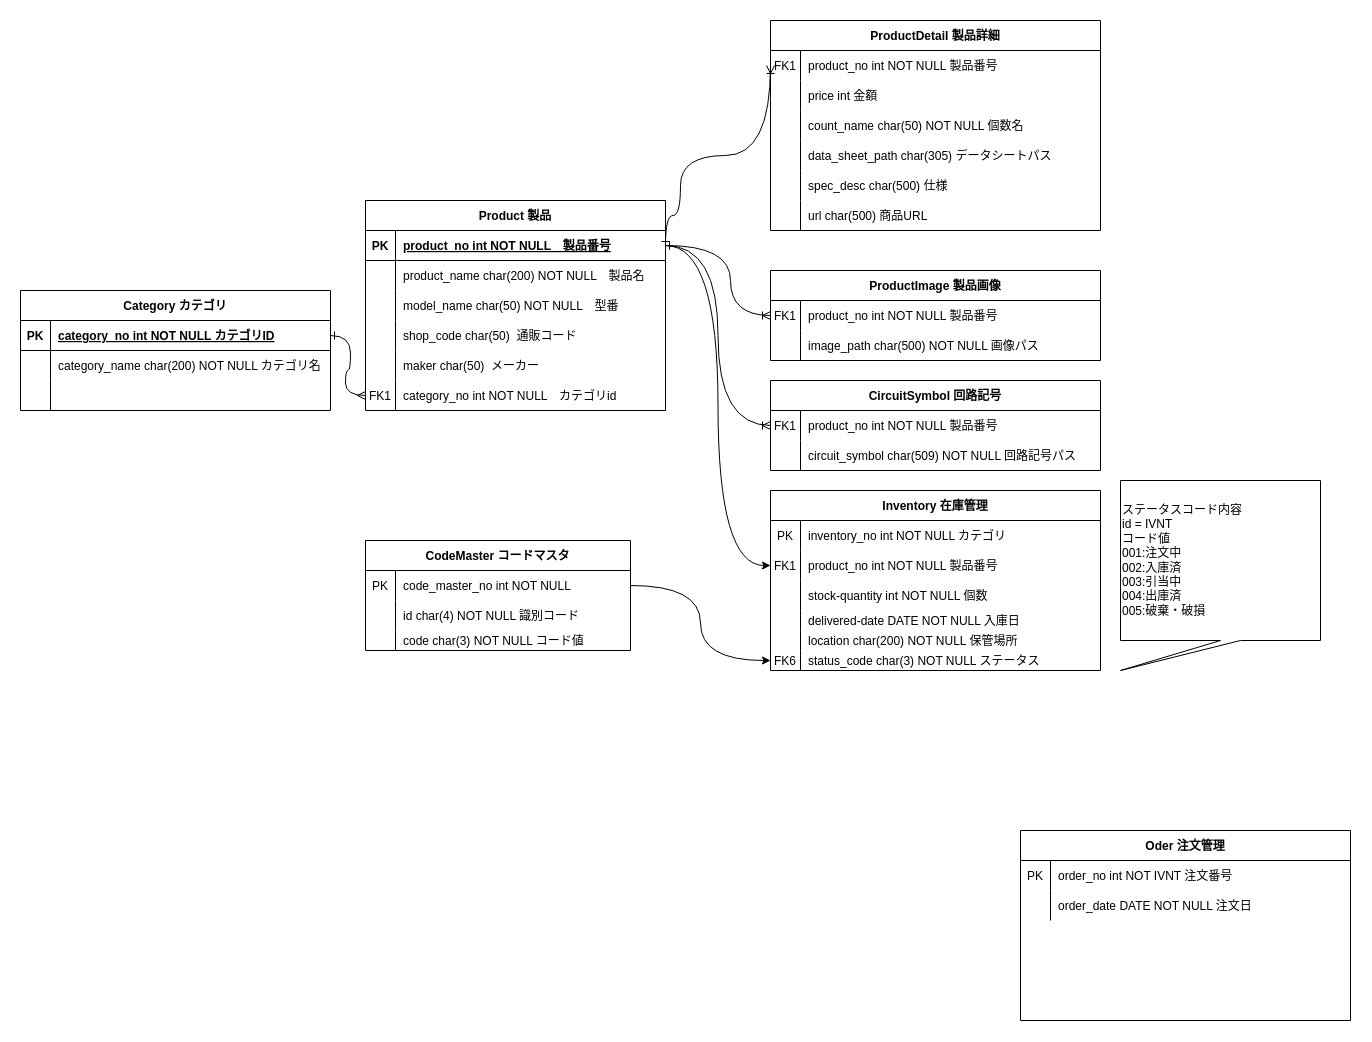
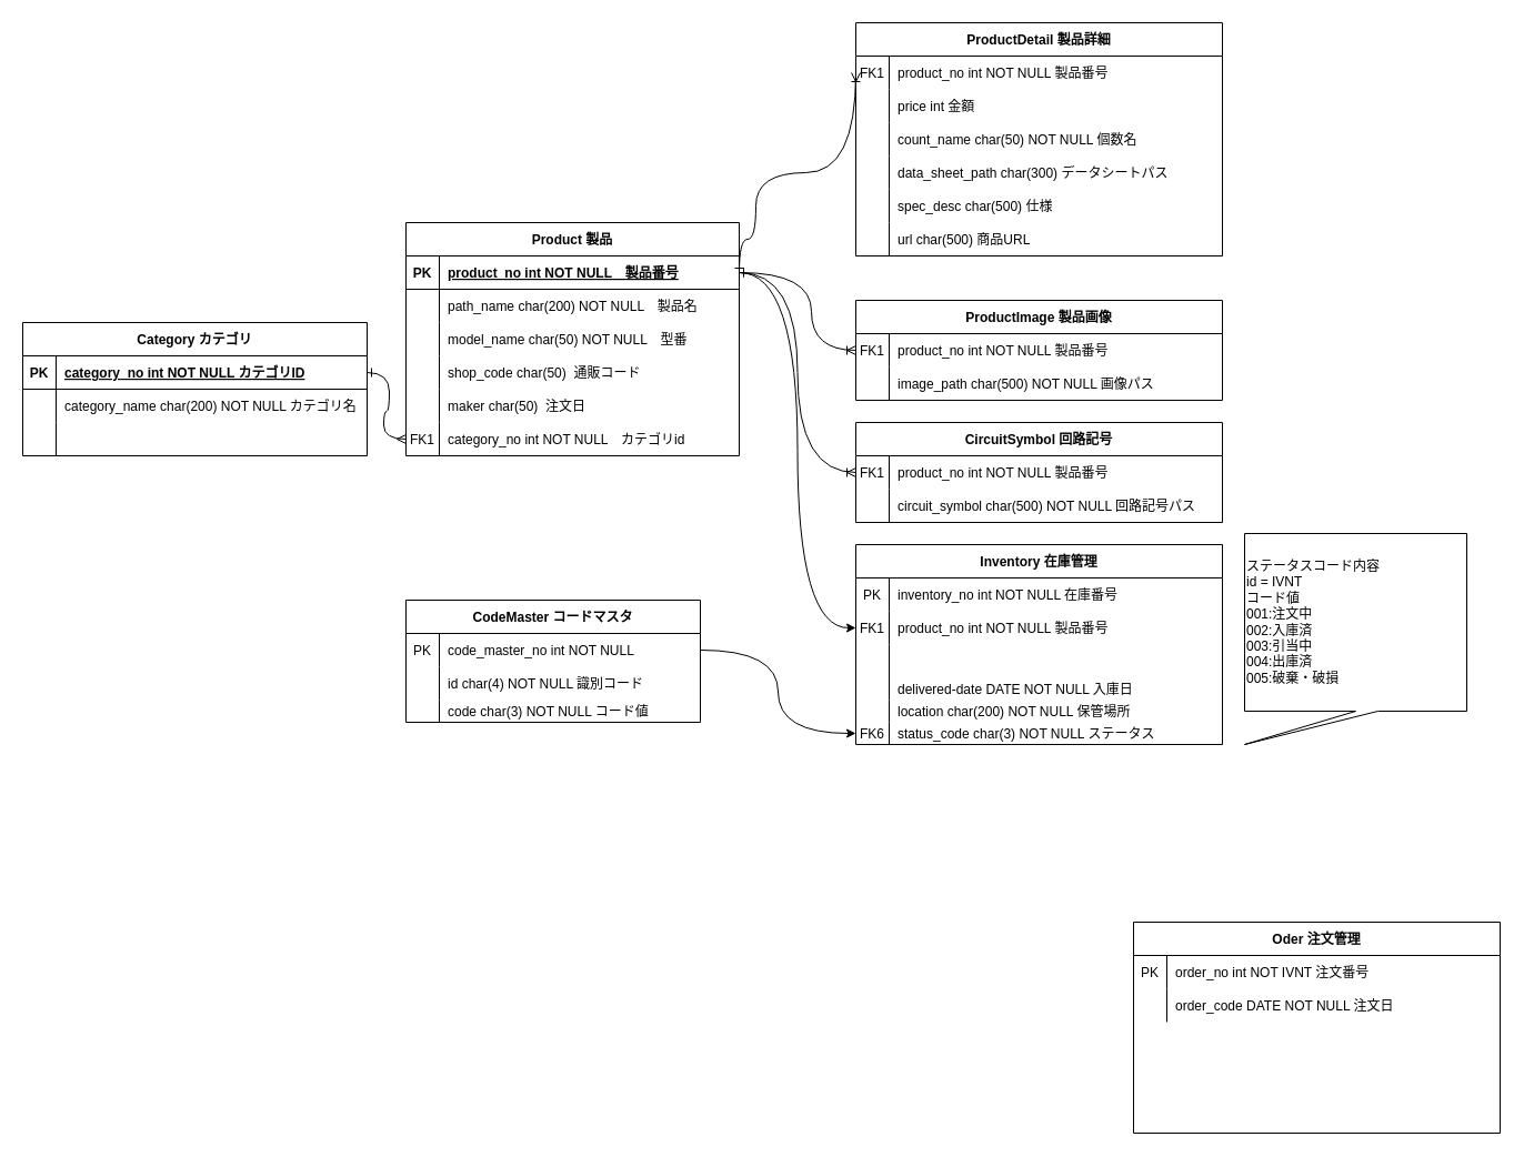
- <mxCell id="44" value="data_sheet_path char(305) データシートパス" style="shape=partialRectangle;overflow=hidden;connectable=0;fillColor=none;top=0;left=0;bottom=0;right=0;align=left;spacingLeft=6;" parent="42" vertex="1"><mxGeometry x="30" width="300" height="30" as="geometry"><mxRectangle width="300" height="30" as="alternateBounds" /></mxGeometry></mxCell>
+ <mxCell id="44" value="data_sheet_path char(300) データシートパス" style="shape=partialRectangle;overflow=hidden;connectable=0;fillColor=none;top=0;left=0;bottom=0;right=0;align=left;spacingLeft=6;" parent="42" vertex="1"><mxGeometry x="30" width="300" height="30" as="geometry"><mxRectangle width="300" height="30" as="alternateBounds" /></mxGeometry></mxCell>
- <mxCell id="8" value="product_name char(200) NOT NULL　製品名" style="shape=partialRectangle;overflow=hidden;connectable=0;fillColor=none;top=0;left=0;bottom=0;right=0;align=left;spacingLeft=6;" parent="6" vertex="1"><mxGeometry x="30" width="270" height="30" as="geometry"><mxRectangle width="270" height="30" as="alternateBounds" /></mxGeometry></mxCell>
+ <mxCell id="8" value="path_name char(200) NOT NULL　製品名" style="shape=partialRectangle;overflow=hidden;connectable=0;fillColor=none;top=0;left=0;bottom=0;right=0;align=left;spacingLeft=6;" parent="6" vertex="1"><mxGeometry x="30" width="270" height="30" as="geometry"><mxRectangle width="270" height="30" as="alternateBounds" /></mxGeometry></mxCell>
- <mxCell id="17" value="maker char(50)  メーカー" style="shape=partialRectangle;overflow=hidden;connectable=0;fillColor=none;top=0;left=0;bottom=0;right=0;align=left;spacingLeft=6;" parent="15" vertex="1"><mxGeometry x="30" width="270" height="30" as="geometry"><mxRectangle width="270" height="30" as="alternateBounds" /></mxGeometry></mxCell>
+ <mxCell id="17" value="maker char(50)  注文日" style="shape=partialRectangle;overflow=hidden;connectable=0;fillColor=none;top=0;left=0;bottom=0;right=0;align=left;spacingLeft=6;" parent="15" vertex="1"><mxGeometry x="30" width="270" height="30" as="geometry"><mxRectangle width="270" height="30" as="alternateBounds" /></mxGeometry></mxCell>
- <mxCell id="73" value="circuit_symbol char(509) NOT NULL 回路記号パス" style="shape=partialRectangle;overflow=hidden;connectable=0;fillColor=none;top=0;left=0;bottom=0;right=0;align=left;spacingLeft=6;" parent="71" vertex="1"><mxGeometry x="30" width="300" height="30" as="geometry"><mxRectangle width="300" height="30" as="alternateBounds" /></mxGeometry></mxCell>
+ <mxCell id="73" value="circuit_symbol char(500) NOT NULL 回路記号パス" style="shape=partialRectangle;overflow=hidden;connectable=0;fillColor=none;top=0;left=0;bottom=0;right=0;align=left;spacingLeft=6;" parent="71" vertex="1"><mxGeometry x="30" width="300" height="30" as="geometry"><mxRectangle width="300" height="30" as="alternateBounds" /></mxGeometry></mxCell>
- <mxCell id="78" value="inventory_no int NOT NULL カテゴリ" style="shape=partialRectangle;overflow=hidden;connectable=0;fillColor=none;top=0;left=0;bottom=0;right=0;align=left;spacingLeft=6;" vertex="1" parent="76"><mxGeometry x="30" width="300" height="30" as="geometry"><mxRectangle width="300" height="30" as="alternateBounds" /></mxGeometry></mxCell>
+ <mxCell id="78" value="inventory_no int NOT NULL 在庫番号" style="shape=partialRectangle;overflow=hidden;connectable=0;fillColor=none;top=0;left=0;bottom=0;right=0;align=left;spacingLeft=6;" vertex="1" parent="76"><mxGeometry x="30" width="300" height="30" as="geometry"><mxRectangle width="300" height="30" as="alternateBounds" /></mxGeometry></mxCell>
- <mxCell id="84" value="stock-quantity int NOT NULL 個数" style="shape=partialRectangle;overflow=hidden;connectable=0;fillColor=none;top=0;left=0;bottom=0;right=0;align=left;spacingLeft=6;" parent="82" vertex="1"><mxGeometry x="30" width="300" height="30" as="geometry"><mxRectangle width="300" height="30" as="alternateBounds" /></mxGeometry></mxCell>
- <mxCell id="58" value="order_date DATE NOT NULL 注文日" style="shape=partialRectangle;overflow=hidden;connectable=0;fillColor=none;top=0;left=0;bottom=0;right=0;align=left;spacingLeft=6;" parent="56" vertex="1"><mxGeometry x="30" width="300" height="30" as="geometry"><mxRectangle width="300" height="30" as="alternateBounds" /></mxGeometry></mxCell>
+ <mxCell id="58" value="order_code DATE NOT NULL 注文日" style="shape=partialRectangle;overflow=hidden;connectable=0;fillColor=none;top=0;left=0;bottom=0;right=0;align=left;spacingLeft=6;" parent="56" vertex="1"><mxGeometry x="30" width="300" height="30" as="geometry"><mxRectangle width="300" height="30" as="alternateBounds" /></mxGeometry></mxCell>
